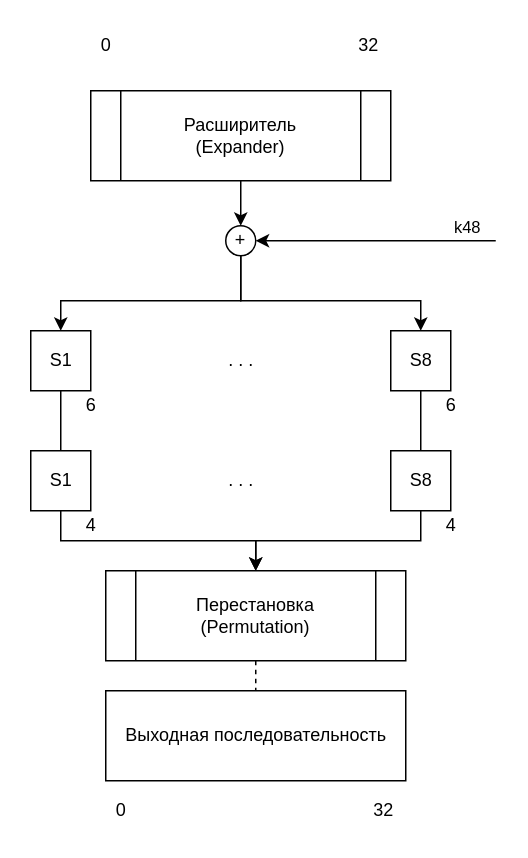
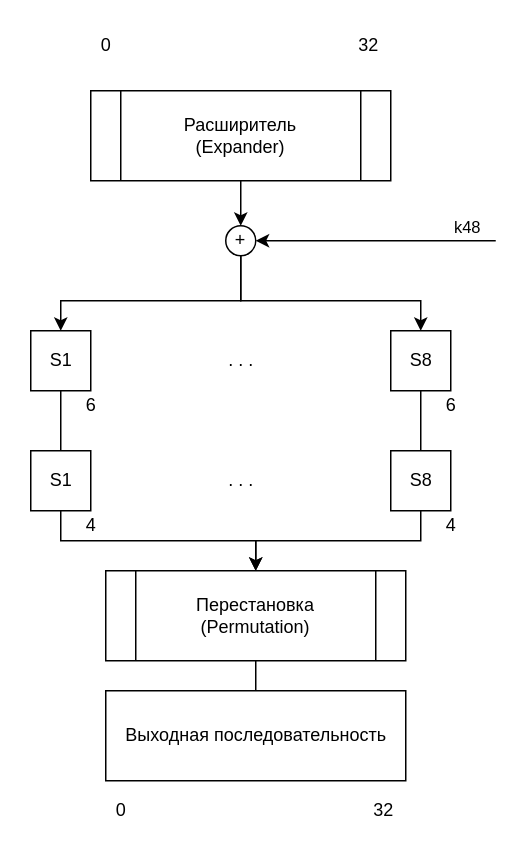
- <mxCell id="16" style="edgeStyle=none;rounded=0;html=1;exitX=0.5;exitY=1;exitDx=0;exitDy=0;entryX=0.5;entryY=0;entryDx=0;entryDy=0;endArrow=none;endFill=0;dashed=1;" parent="1" source="17" target="18" edge="1"><mxGeometry relative="1" as="geometry" /></mxCell>
+ <mxCell id="16" style="edgeStyle=none;rounded=0;html=1;exitX=0.5;exitY=1;exitDx=0;exitDy=0;entryX=0.5;entryY=0;entryDx=0;entryDy=0;endArrow=none;endFill=0;" parent="1" source="17" target="18" edge="1"><mxGeometry relative="1" as="geometry" /></mxCell>
